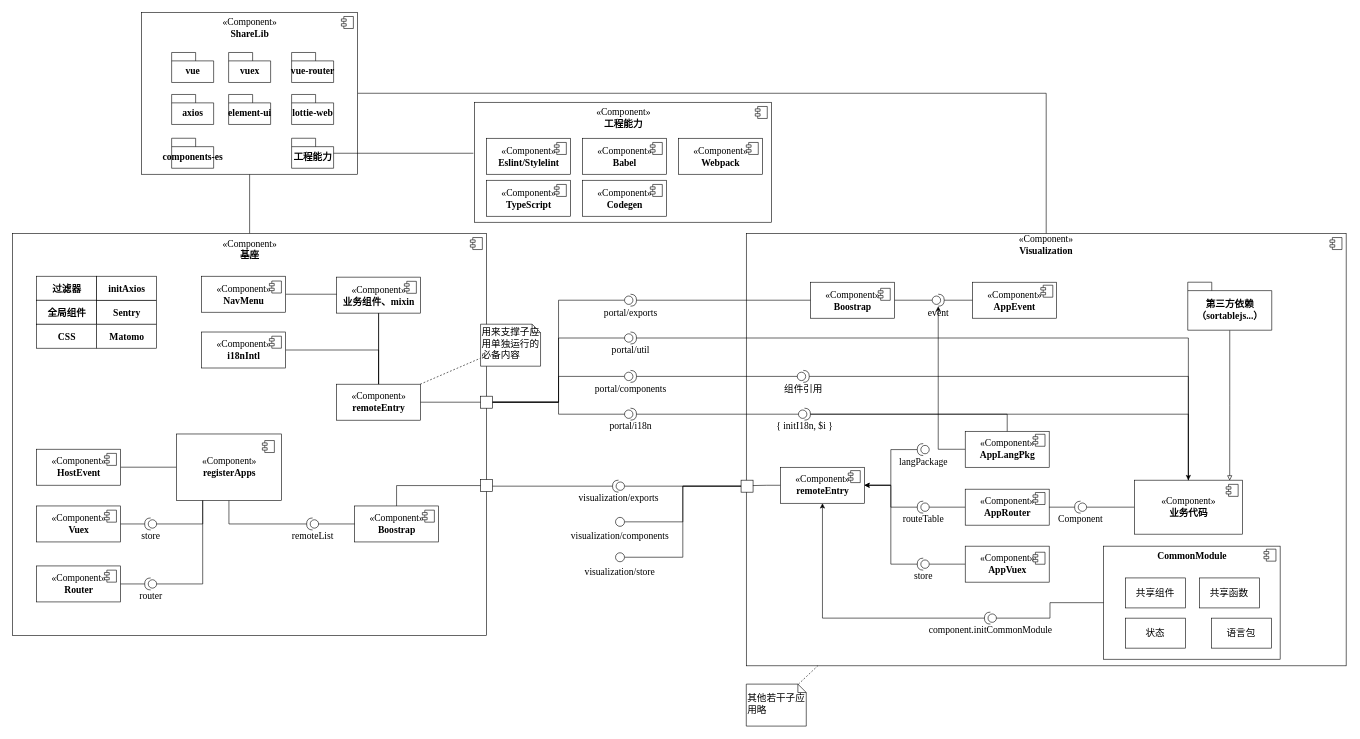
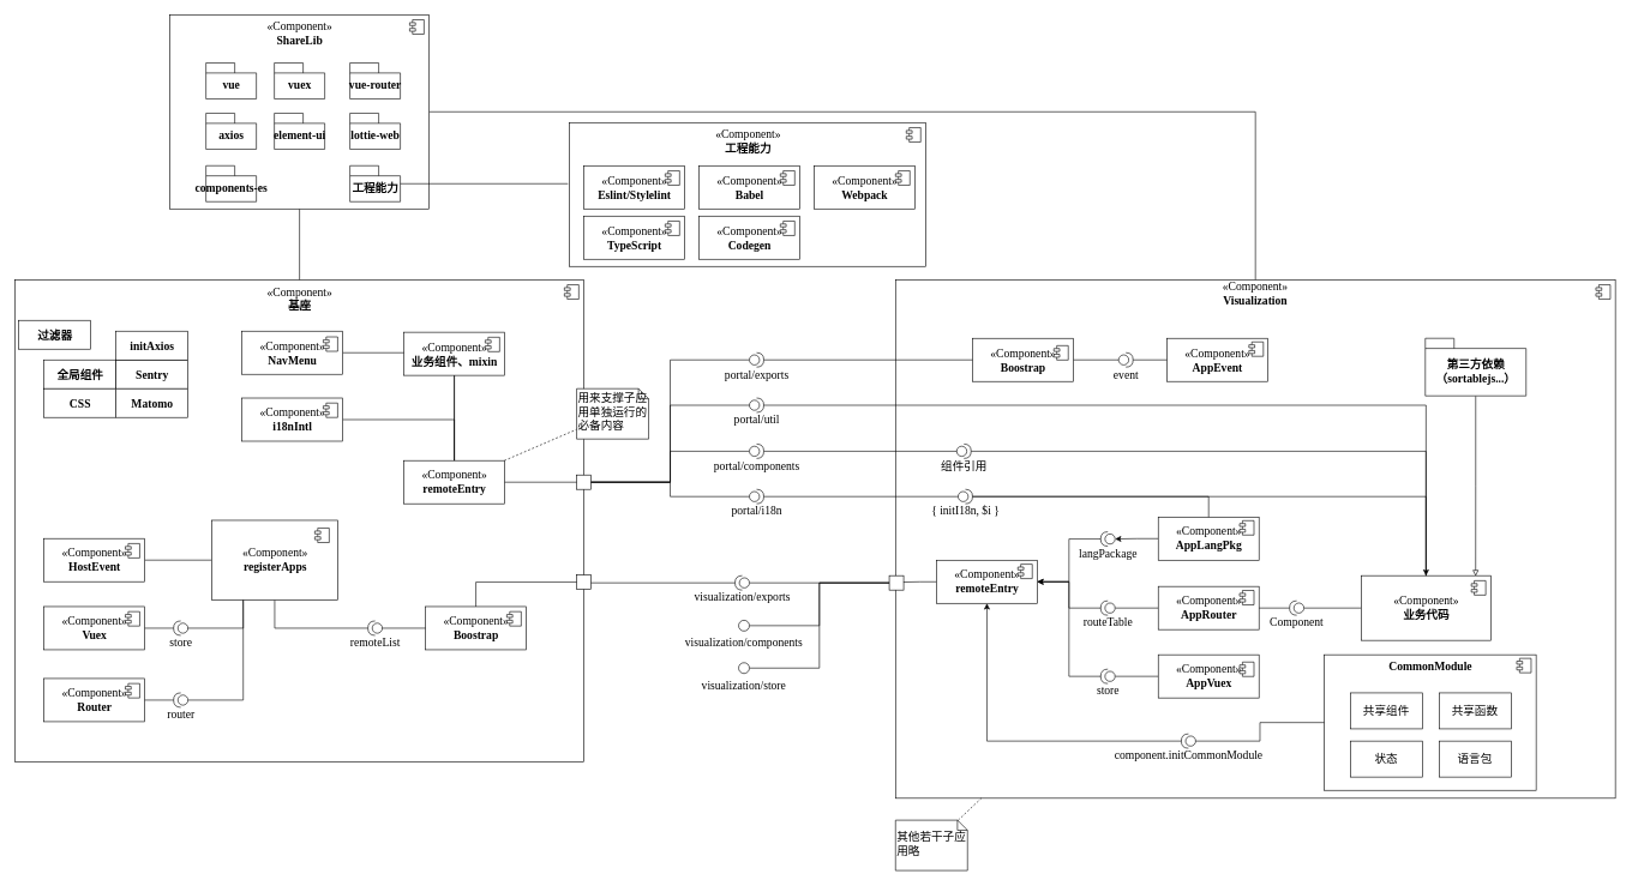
- <mxCell id="91" value="&lt;b style=&quot;font-size: 16px;&quot;&gt;过滤器&lt;/b&gt;" style="html=1;verticalAlign=middle;fontSize=16;fontFamily=PingFang SC;" parent="53" vertex="1"><mxGeometry x="40" y="71.5" width="100" height="40" as="geometry" /></mxCell>
+ <mxCell id="91" value="&lt;b style=&quot;font-size: 16px;&quot;&gt;过滤器&lt;/b&gt;" style="html=1;verticalAlign=middle;fontSize=16;fontFamily=PingFang SC;" parent="53" vertex="1"><mxGeometry x="5" y="56.5" width="100" height="40" as="geometry" /></mxCell>
- <mxCell id="14" style="edgeStyle=orthogonalEdgeStyle;rounded=0;orthogonalLoop=1;jettySize=auto;html=1;" edge="1" parent="3" source="15" target="32"><mxGeometry relative="1" as="geometry" /></mxCell>
+ <mxCell id="14" style="edgeStyle=orthogonalEdgeStyle;rounded=0;orthogonalLoop=1;jettySize=auto;html=1;entryX=0;entryY=0.5;entryDx=0;entryDy=0;entryPerimeter=0;" edge="1" parent="3" source="15" target="51"><mxGeometry relative="1" as="geometry" /></mxCell>
- <mxCell id="41" value="语言包" style="rounded=0;whiteSpace=wrap;html=1;fontSize=16;fontFamily=PingFang SC;" vertex="1" parent="37"><mxGeometry x="179.796" y="120.01" width="100" height="50" as="geometry" /></mxCell>
+ <mxCell id="41" value="语言包" style="rounded=0;whiteSpace=wrap;html=1;fontSize=16;fontFamily=PingFang SC;" vertex="1" parent="37"><mxGeometry x="159.796" y="120.01" width="100" height="50" as="geometry" /></mxCell>
